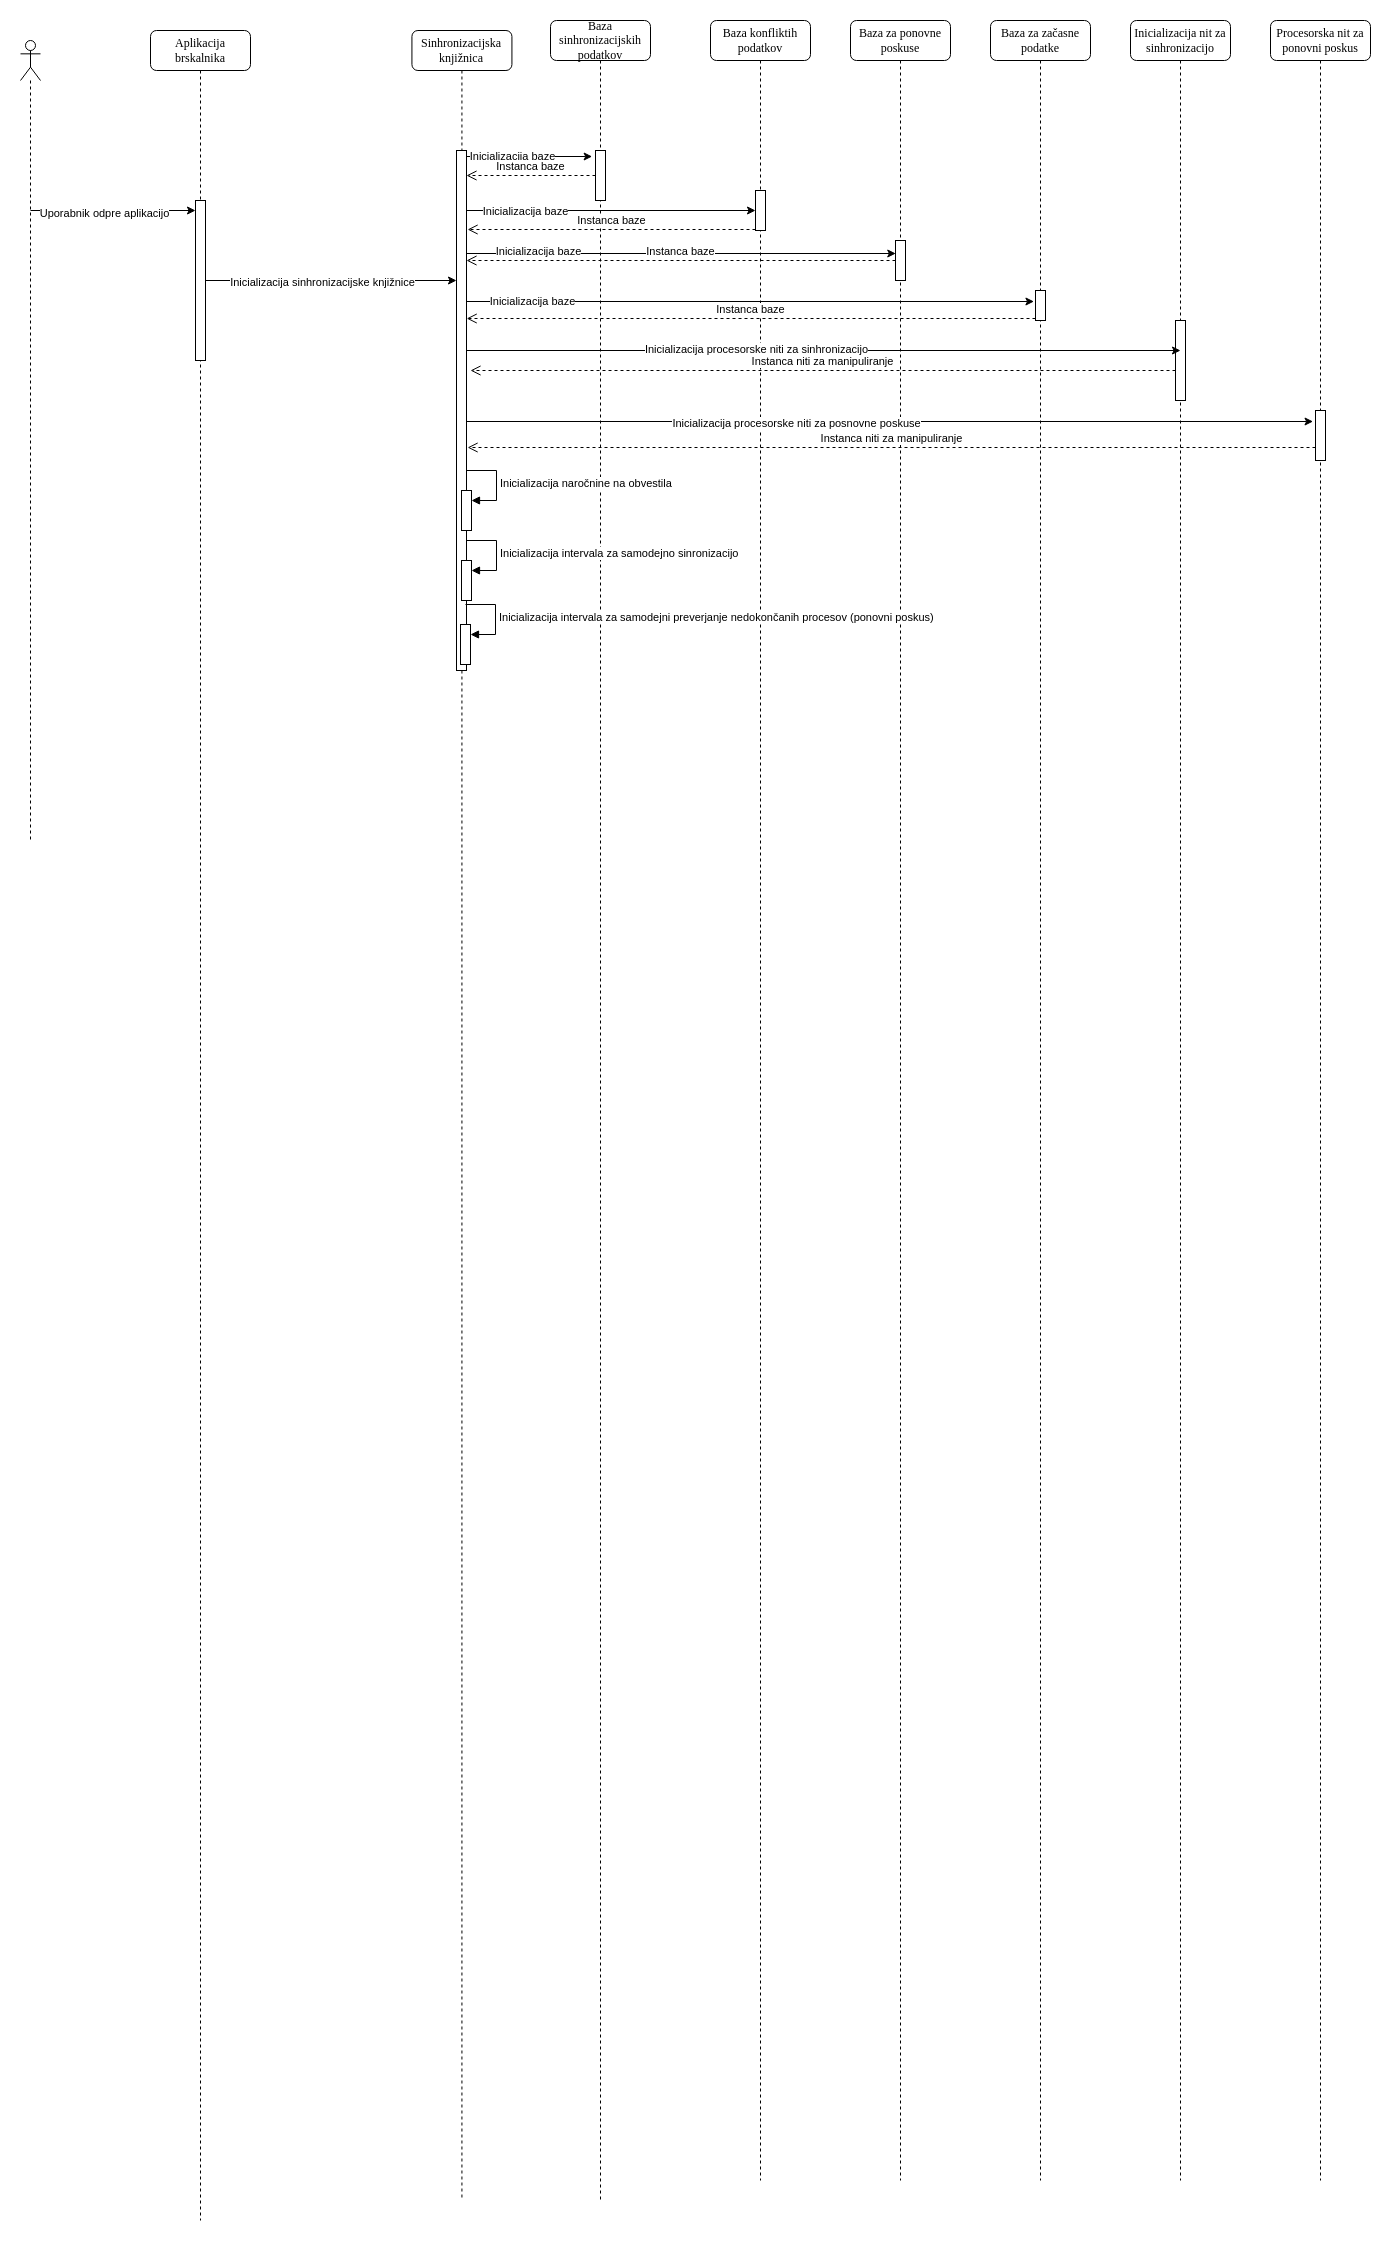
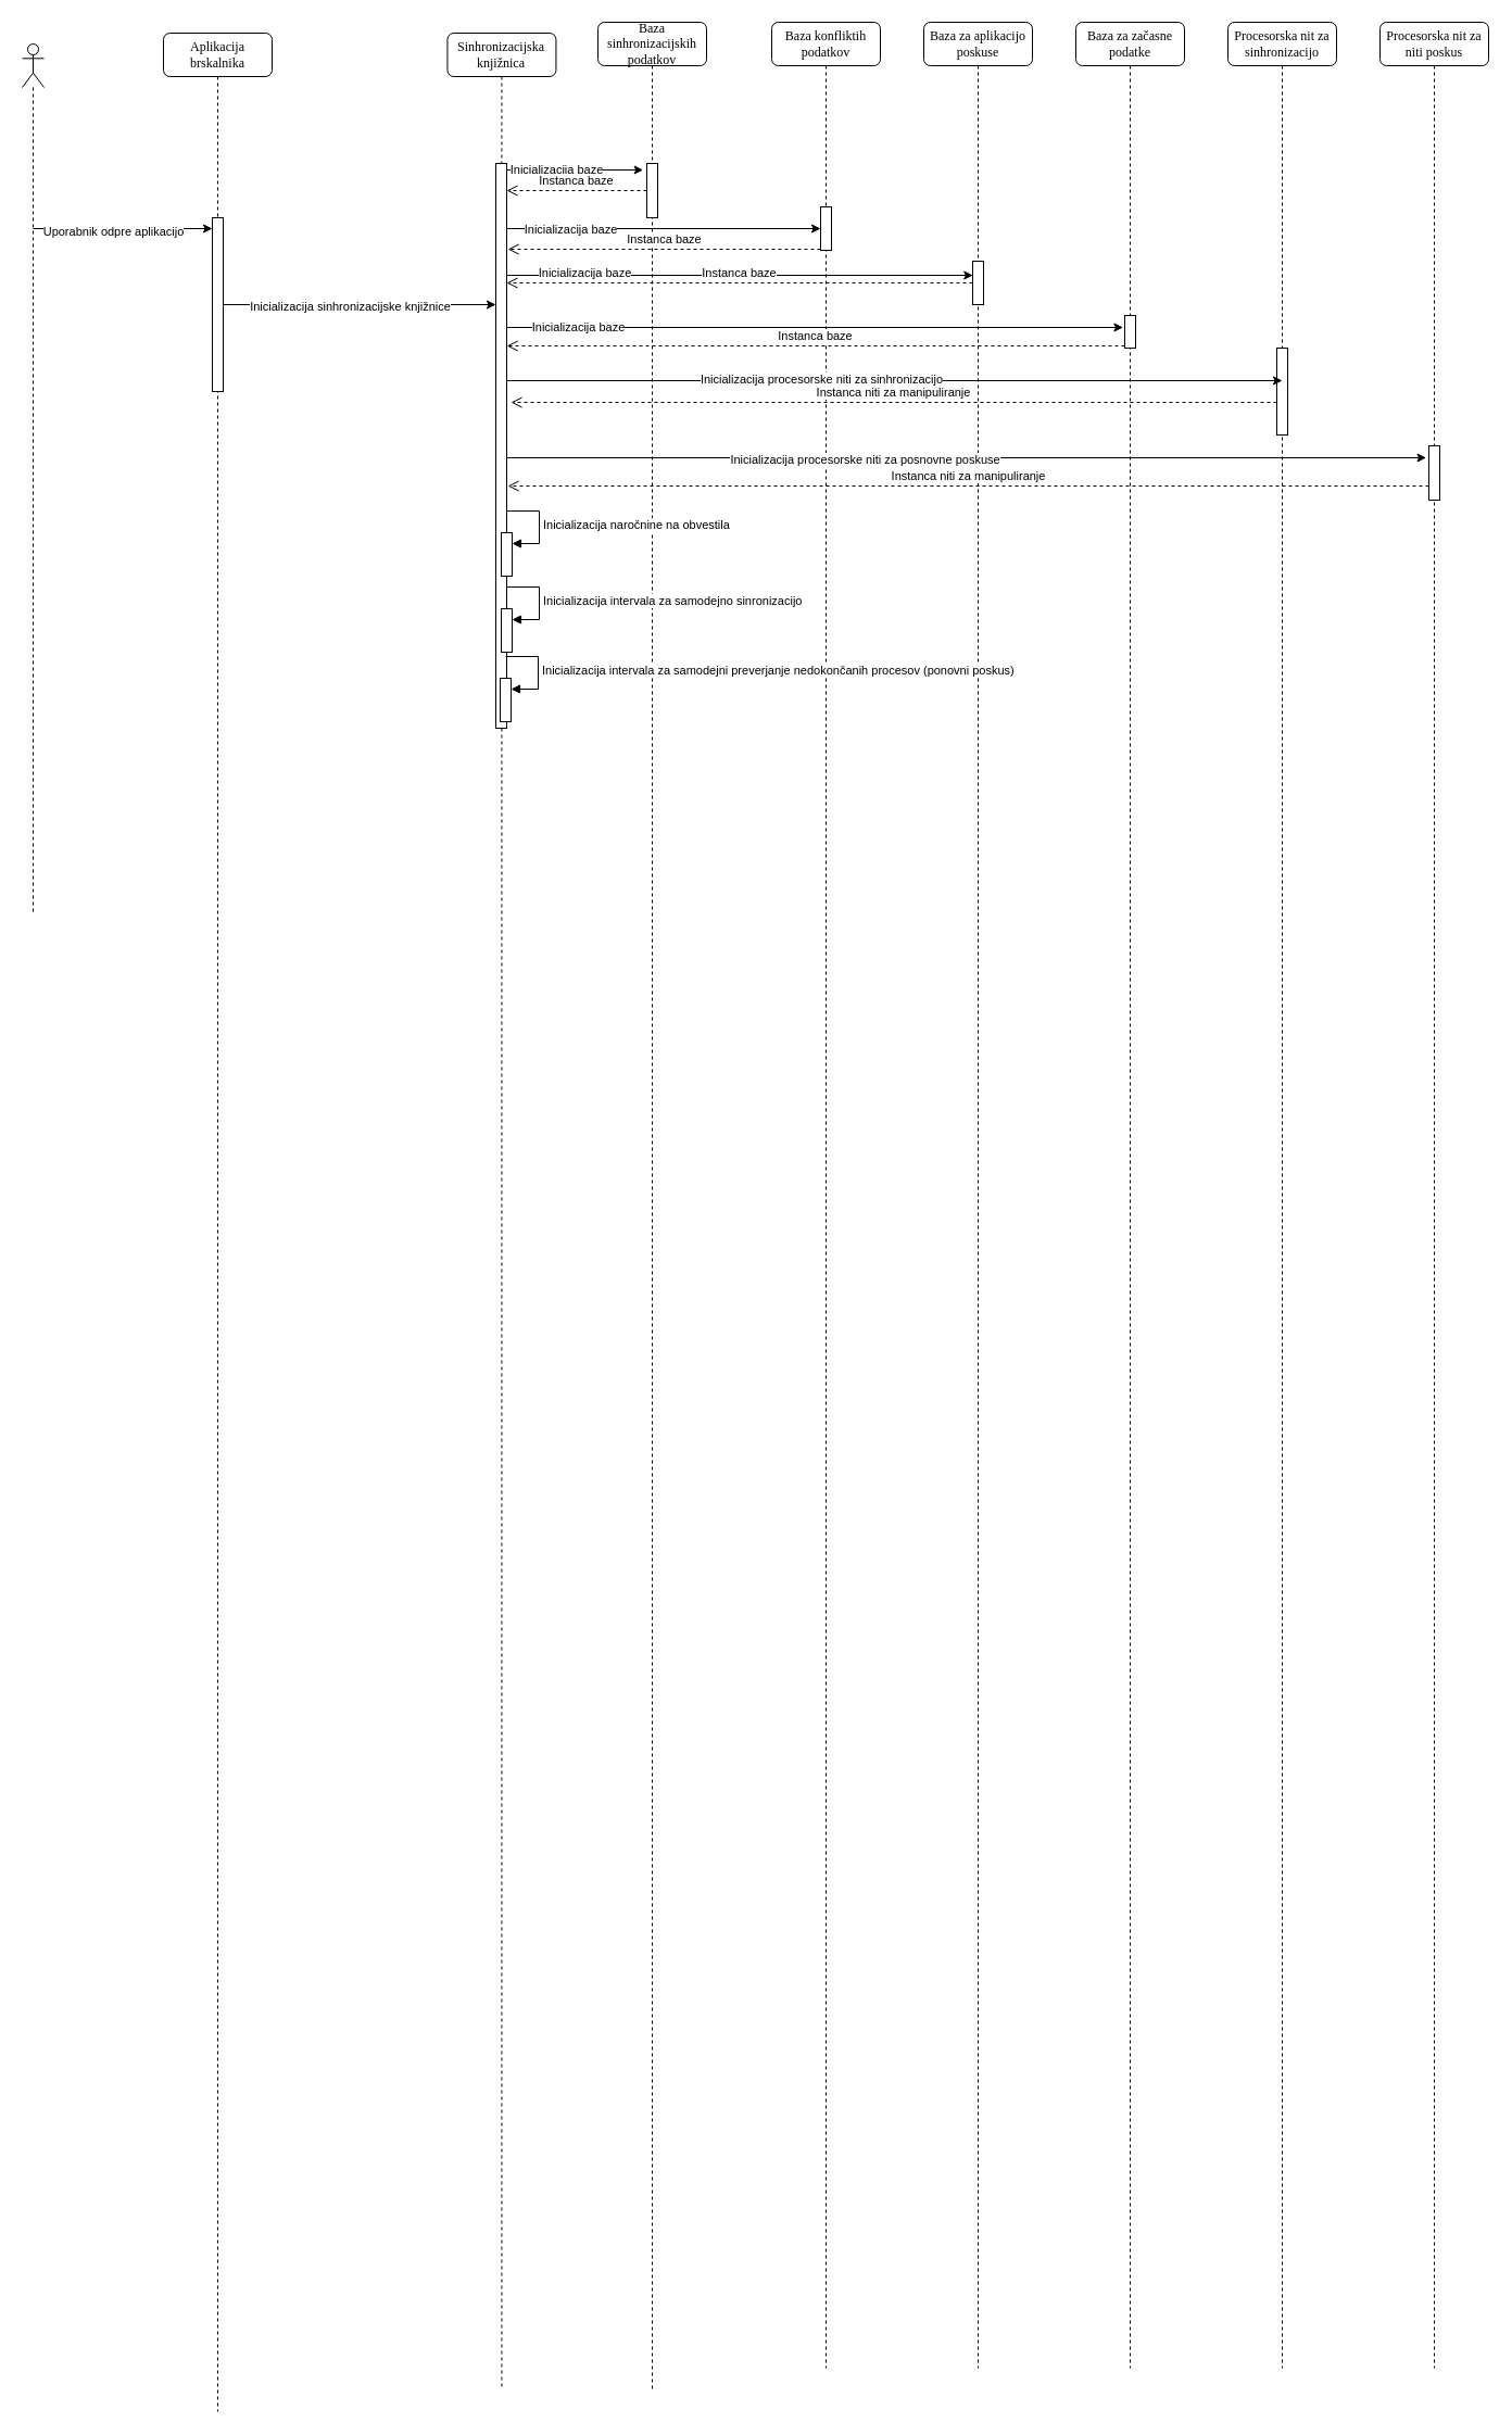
- <mxCell id="6" value="Baza za ponovne poskuse" style="shape=umlLifeline;perimeter=lifelinePerimeter;whiteSpace=wrap;html=1;container=1;collapsible=0;recursiveResize=0;outlineConnect=0;rounded=1;shadow=0;comic=0;labelBackgroundColor=none;strokeWidth=1;fontFamily=Verdana;fontSize=12;align=center;" vertex="1" parent="1"><mxGeometry x="850" y="20" width="100" height="2160" as="geometry" /></mxCell>
+ <mxCell id="6" value="Baza za aplikacijo poskuse" style="shape=umlLifeline;perimeter=lifelinePerimeter;whiteSpace=wrap;html=1;container=1;collapsible=0;recursiveResize=0;outlineConnect=0;rounded=1;shadow=0;comic=0;labelBackgroundColor=none;strokeWidth=1;fontFamily=Verdana;fontSize=12;align=center;" vertex="1" parent="1"><mxGeometry x="850" y="20" width="100" height="2160" as="geometry" /></mxCell>
- <mxCell id="10" value="Inicializacija nit za sinhronizacijo" style="shape=umlLifeline;perimeter=lifelinePerimeter;whiteSpace=wrap;html=1;container=1;collapsible=0;recursiveResize=0;outlineConnect=0;rounded=1;shadow=0;comic=0;labelBackgroundColor=none;strokeWidth=1;fontFamily=Verdana;fontSize=12;align=center;" vertex="1" parent="1"><mxGeometry x="1130" y="20" width="100" height="2160" as="geometry" /></mxCell>
+ <mxCell id="10" value="Procesorska nit za sinhronizacijo" style="shape=umlLifeline;perimeter=lifelinePerimeter;whiteSpace=wrap;html=1;container=1;collapsible=0;recursiveResize=0;outlineConnect=0;rounded=1;shadow=0;comic=0;labelBackgroundColor=none;strokeWidth=1;fontFamily=Verdana;fontSize=12;align=center;" vertex="1" parent="1"><mxGeometry x="1130" y="20" width="100" height="2160" as="geometry" /></mxCell>
- <mxCell id="12" value="Procesorska nit za ponovni poskus" style="shape=umlLifeline;perimeter=lifelinePerimeter;whiteSpace=wrap;html=1;container=1;collapsible=0;recursiveResize=0;outlineConnect=0;rounded=1;shadow=0;comic=0;labelBackgroundColor=none;strokeWidth=1;fontFamily=Verdana;fontSize=12;align=center;" vertex="1" parent="1"><mxGeometry x="1270" y="20" width="100" height="2160" as="geometry" /></mxCell>
+ <mxCell id="12" value="Procesorska nit za niti poskus" style="shape=umlLifeline;perimeter=lifelinePerimeter;whiteSpace=wrap;html=1;container=1;collapsible=0;recursiveResize=0;outlineConnect=0;rounded=1;shadow=0;comic=0;labelBackgroundColor=none;strokeWidth=1;fontFamily=Verdana;fontSize=12;align=center;" vertex="1" parent="1"><mxGeometry x="1270" y="20" width="100" height="2160" as="geometry" /></mxCell>
